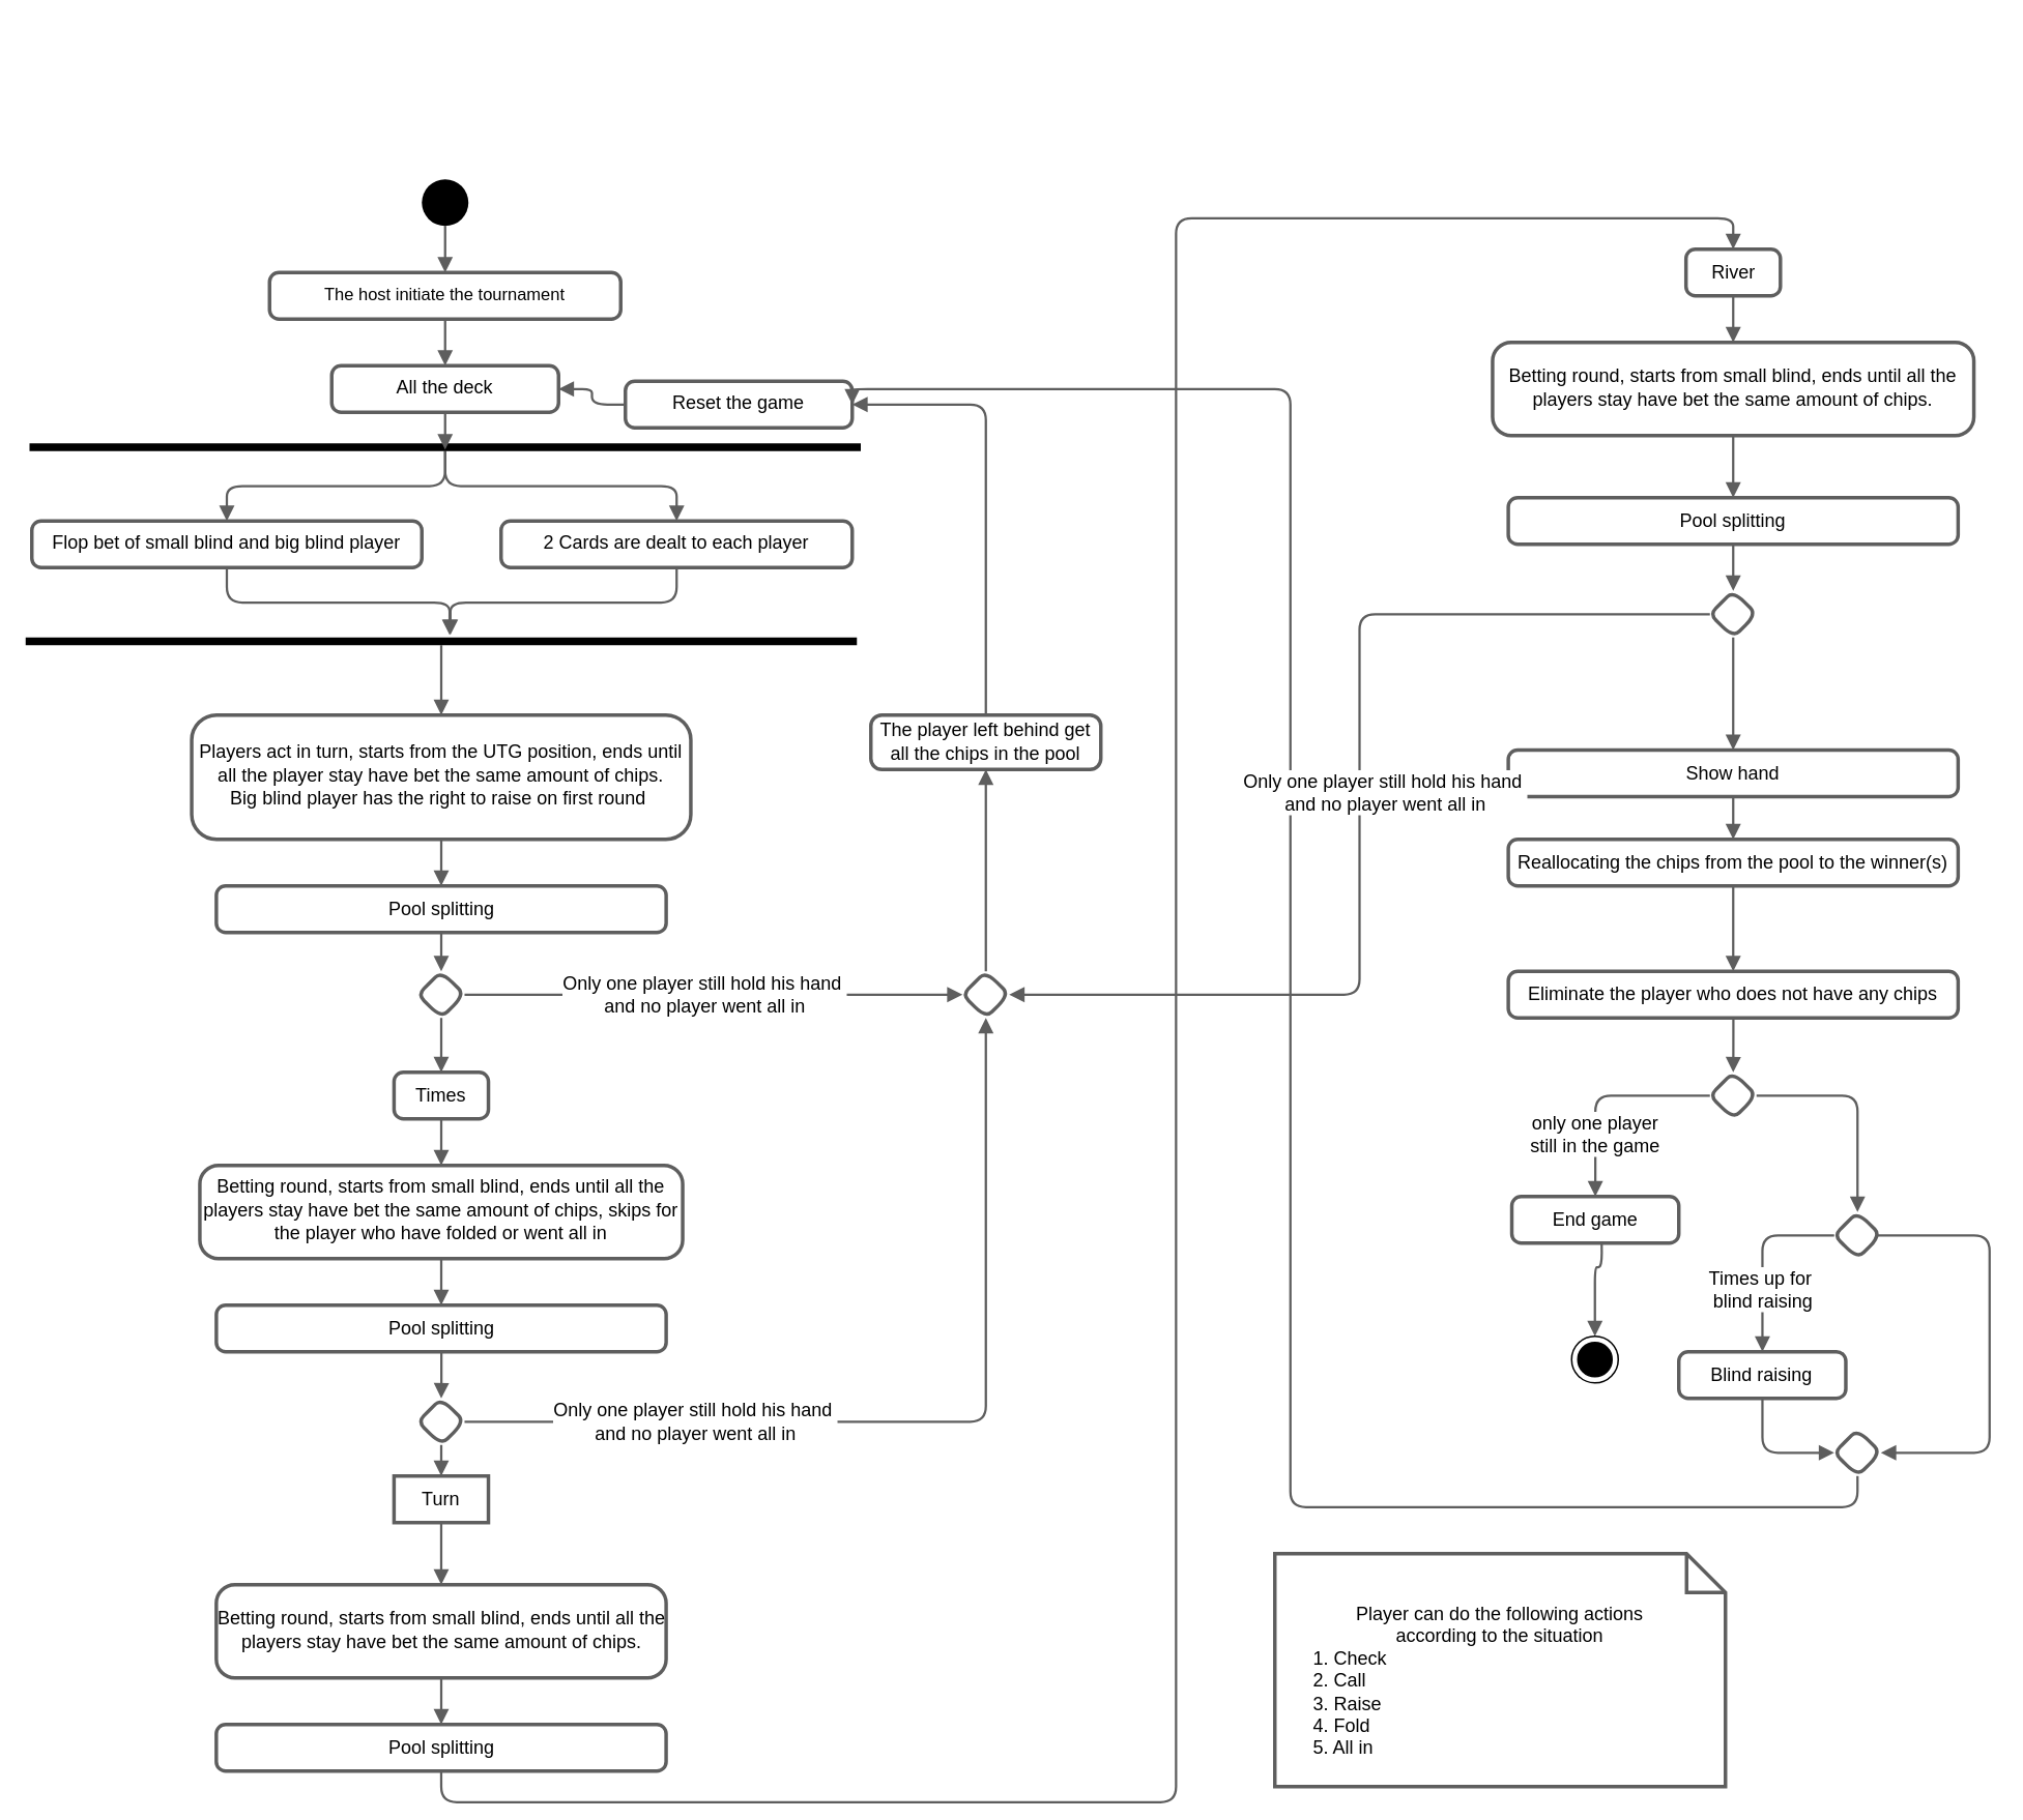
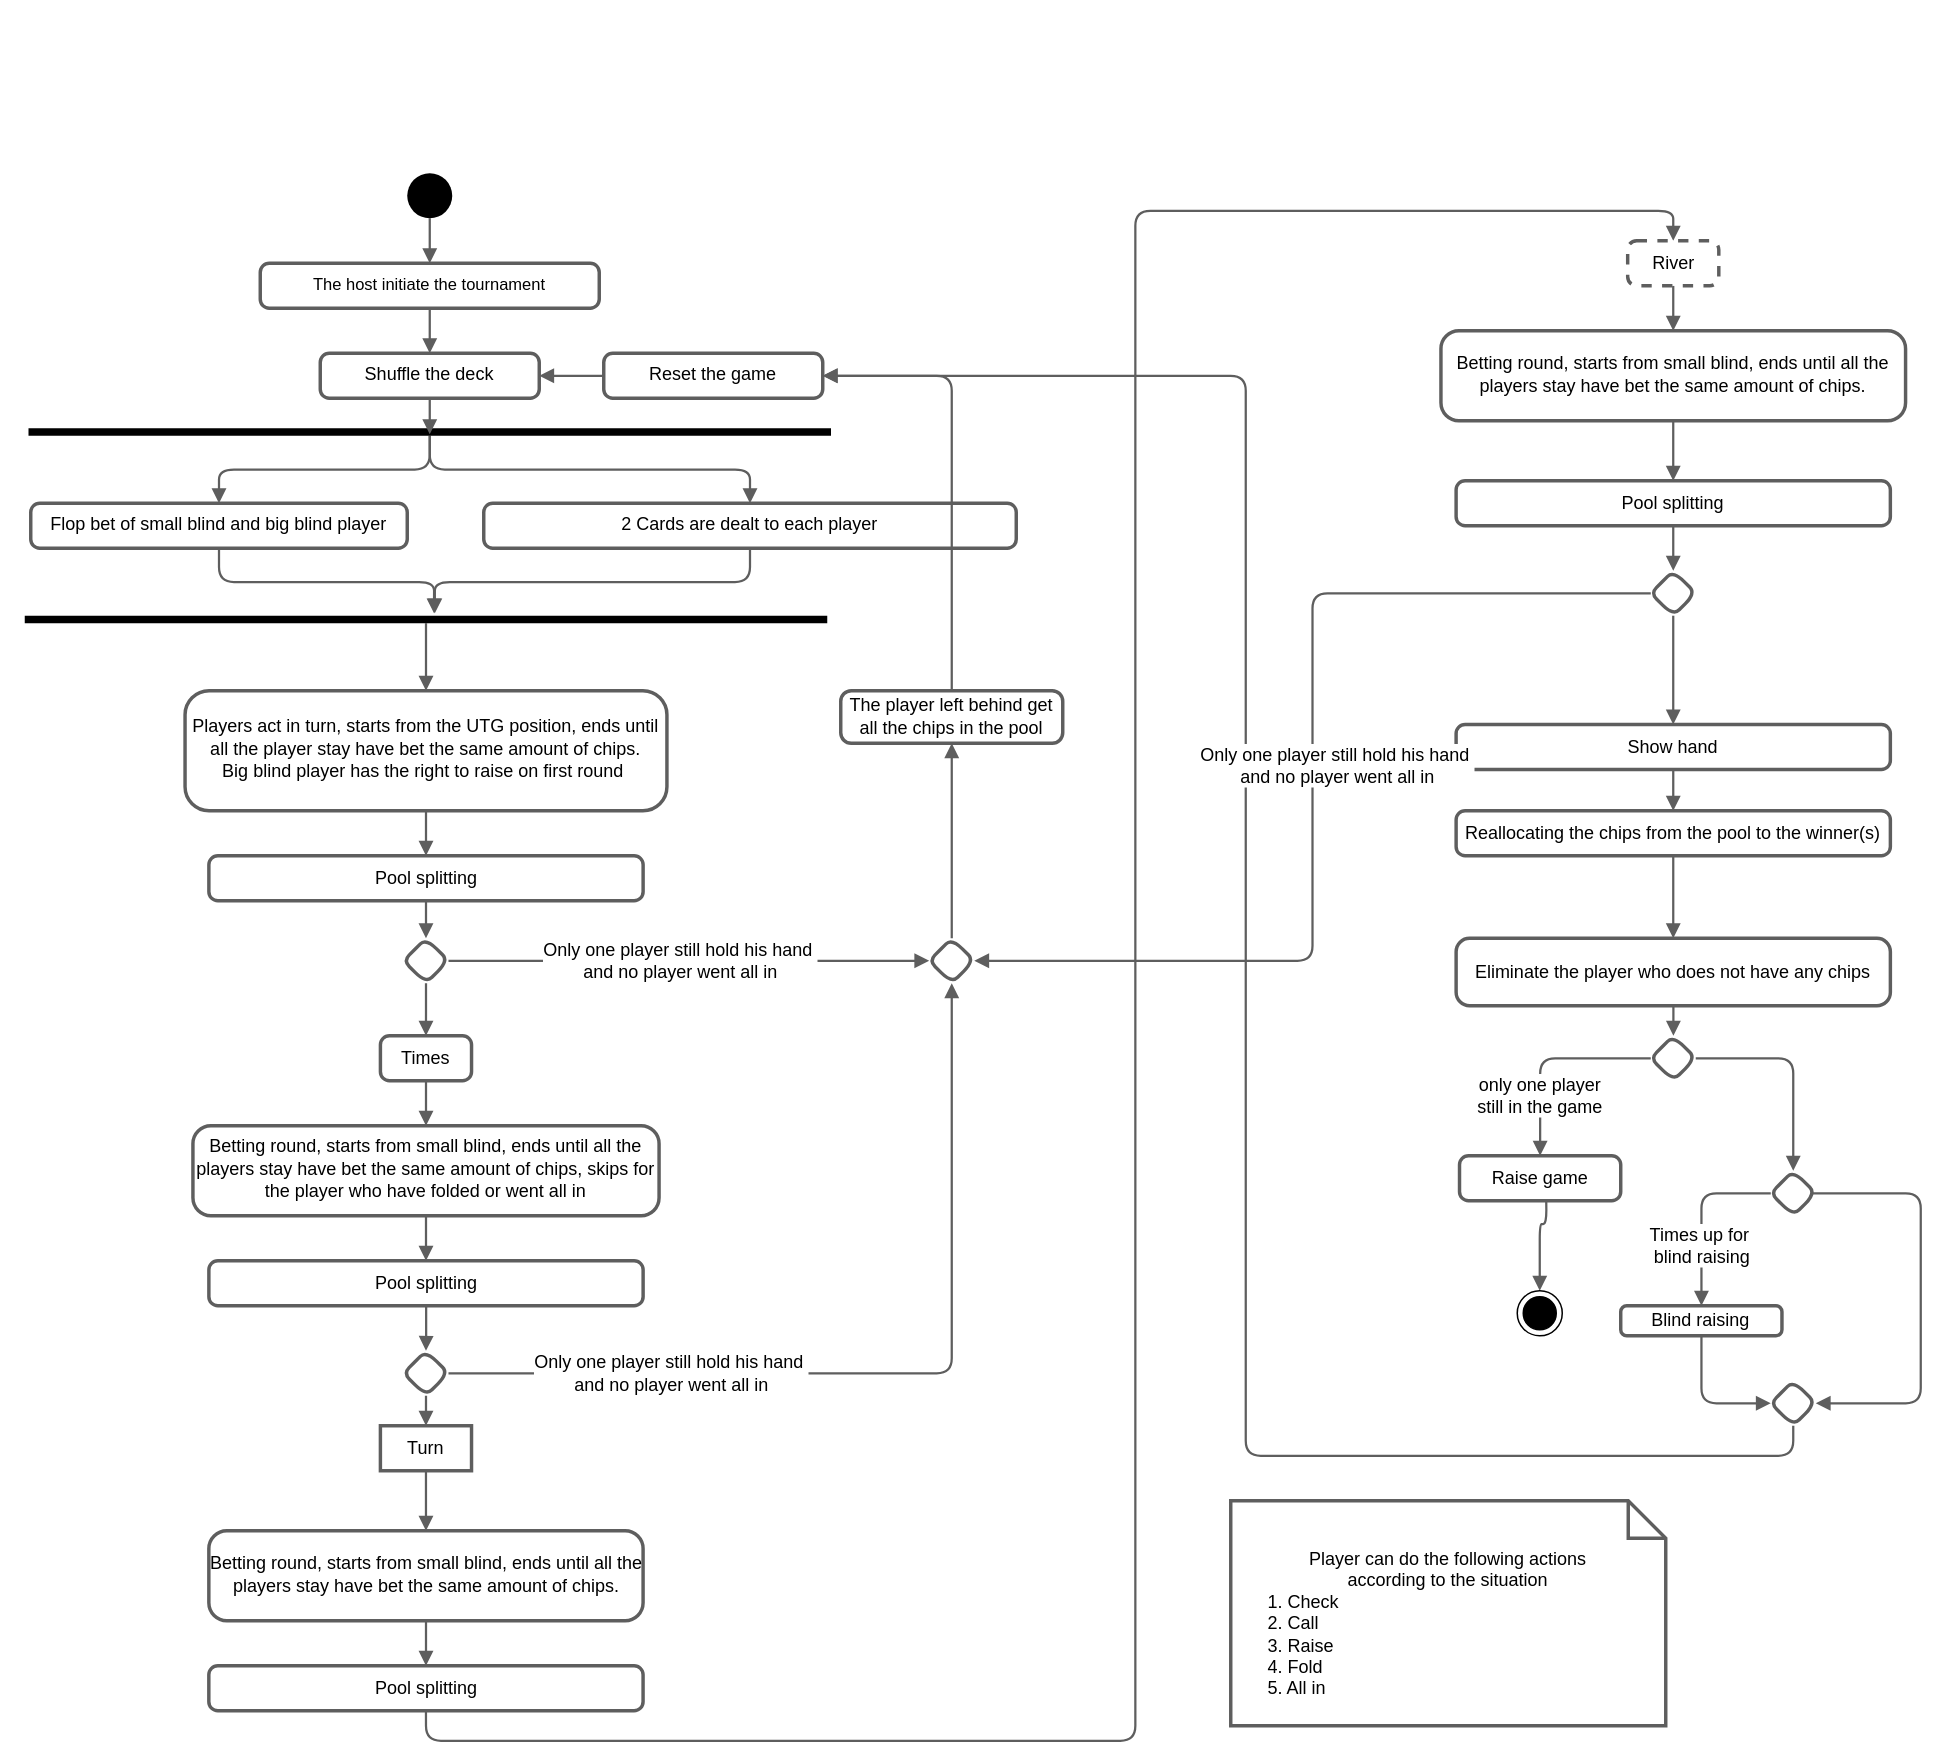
- <mxCell id="42" value="River" style="rounded=1;arcSize=20;whiteSpace=wrap;overflow=block;blockSpacing=1;html=1;fontSize=12;spacing=0;strokeColor=#5e5e5e;strokeOpacity=100;fillOpacity=100;fillColor=#ffffff;strokeWidth=2.3;" parent="1" vertex="1"><mxGeometry x="1084.62" y="160" width="60.75" height="30" as="geometry" /></mxCell>
+ <mxCell id="42" value="River" style="rounded=1;arcSize=20;whiteSpace=wrap;overflow=block;blockSpacing=1;html=1;fontSize=12;spacing=0;strokeColor=#5e5e5e;strokeOpacity=100;fillOpacity=100;fillColor=#ffffff;strokeWidth=2.3;dashed=1;" parent="1" vertex="1"><mxGeometry x="1084.62" y="160" width="60.75" height="30" as="geometry" /></mxCell>
- <mxCell id="73" value="&lt;div style=&quot;display: flex ; justify-content: center ; text-align: center ; align-items: baseline ; font-size: 12px ; line-height: 1.25 ; margin-top: -2px&quot;&gt;&lt;span style=&quot;font-size: 12px&quot;&gt;&lt;span style=&quot;font-size: 12px ; color: rgb(0 , 0 , 0)&quot;&gt;All the deck&lt;/span&gt;&lt;/span&gt;&lt;/div&gt;" style="rounded=1;arcSize=20;whiteSpace=wrap;overflow=block;blockSpacing=1;html=1;fontSize=12;spacing=0;strokeColor=#5e5e5e;strokeOpacity=100;fillOpacity=100;fillColor=#ffffff;strokeWidth=2.3;" parent="1" vertex="1"><mxGeometry x="213" y="235" width="146" height="30" as="geometry" /></mxCell>
+ <mxCell id="73" value="&lt;div style=&quot;display: flex ; justify-content: center ; text-align: center ; align-items: baseline ; font-size: 12px ; line-height: 1.25 ; margin-top: -2px&quot;&gt;&lt;span style=&quot;font-size: 12px&quot;&gt;&lt;span style=&quot;font-size: 12px ; color: rgb(0 , 0 , 0)&quot;&gt;Shuffle the deck&lt;/span&gt;&lt;/span&gt;&lt;/div&gt;" style="rounded=1;arcSize=20;whiteSpace=wrap;overflow=block;blockSpacing=1;html=1;fontSize=12;spacing=0;strokeColor=#5e5e5e;strokeOpacity=100;fillOpacity=100;fillColor=#ffffff;strokeWidth=2.3;" parent="1" vertex="1"><mxGeometry x="213" y="235" width="146" height="30" as="geometry" /></mxCell>
- <mxCell id="7" value="&lt;div style=&quot;display: flex ; justify-content: center ; text-align: center ; align-items: baseline ; font-size: 12px ; line-height: 1.25 ; margin-top: -2px&quot;&gt;&lt;span style=&quot;font-size: 12px&quot;&gt;&lt;span style=&quot;font-size: 12px ; color: rgb(0 , 0 , 0)&quot;&gt;Reset the game&lt;/span&gt;&lt;/span&gt;&lt;/div&gt;" style="rounded=1;arcSize=20;whiteSpace=wrap;overflow=block;blockSpacing=1;html=1;fontSize=12;spacing=0;strokeColor=#5e5e5e;strokeOpacity=100;fillOpacity=100;fillColor=#ffffff;strokeWidth=2.3;" parent="1" vertex="1"><mxGeometry x="402" y="245" width="146" height="30" as="geometry" /></mxCell>
+ <mxCell id="7" value="&lt;div style=&quot;display: flex ; justify-content: center ; text-align: center ; align-items: baseline ; font-size: 12px ; line-height: 1.25 ; margin-top: -2px&quot;&gt;&lt;span style=&quot;font-size: 12px&quot;&gt;&lt;span style=&quot;font-size: 12px ; color: rgb(0 , 0 , 0)&quot;&gt;Reset the game&lt;/span&gt;&lt;/span&gt;&lt;/div&gt;" style="rounded=1;arcSize=20;whiteSpace=wrap;overflow=block;blockSpacing=1;html=1;fontSize=12;spacing=0;strokeColor=#5e5e5e;strokeOpacity=100;fillOpacity=100;fillColor=#ffffff;strokeWidth=2.3;" parent="1" vertex="1"><mxGeometry x="402" y="235" width="146" height="30" as="geometry" /></mxCell>
- <mxCell id="11" value="&lt;div style=&quot;display: flex; justify-content: center; text-align: center; align-items: baseline; font-size: 12px; line-height: 1.25; margin-top: -2px;&quot;&gt;&lt;span style=&quot;font-size: 12px;&quot;&gt;&lt;span style=&quot;font-size: 12px; color: rgb(0, 0, 0);&quot;&gt;2 Cards are dealt to each player&lt;/span&gt;&lt;/span&gt;&lt;/div&gt;" style="rounded=1;arcSize=20;whiteSpace=wrap;overflow=block;blockSpacing=1;html=1;fontSize=12;spacing=0;strokeColor=#5e5e5e;strokeOpacity=100;fillOpacity=100;fillColor=#ffffff;strokeWidth=2.3;" parent="1" vertex="1"><mxGeometry x="322" y="335" width="226" height="30" as="geometry" /></mxCell>
+ <mxCell id="11" value="&lt;div style=&quot;display: flex; justify-content: center; text-align: center; align-items: baseline; font-size: 12px; line-height: 1.25; margin-top: -2px;&quot;&gt;&lt;span style=&quot;font-size: 12px;&quot;&gt;&lt;span style=&quot;font-size: 12px; color: rgb(0, 0, 0);&quot;&gt;2 Cards are dealt to each player&lt;/span&gt;&lt;/span&gt;&lt;/div&gt;" style="rounded=1;arcSize=20;whiteSpace=wrap;overflow=block;blockSpacing=1;html=1;fontSize=12;spacing=0;strokeColor=#5e5e5e;strokeOpacity=100;fillOpacity=100;fillColor=#ffffff;strokeWidth=2.3;" parent="1" vertex="1"><mxGeometry x="322" y="335" width="355" height="30" as="geometry" /></mxCell>
- <mxCell id="65" value="Eliminate the player who does not have any chips" style="rounded=1;arcSize=20;whiteSpace=wrap;overflow=block;blockSpacing=1;html=1;fontSize=12;spacing=0;strokeColor=#5e5e5e;strokeOpacity=100;fillOpacity=100;fillColor=#ffffff;strokeWidth=2.3;" parent="1" vertex="1"><mxGeometry x="970.25" y="625" width="289.5" height="30" as="geometry" /></mxCell>
+ <mxCell id="65" value="Eliminate the player who does not have any chips" style="rounded=1;arcSize=20;whiteSpace=wrap;overflow=block;blockSpacing=1;html=1;fontSize=12;spacing=0;strokeColor=#5e5e5e;strokeOpacity=100;fillOpacity=100;fillColor=#ffffff;strokeWidth=2.3;" parent="1" vertex="1"><mxGeometry x="970.25" y="625" width="289.5" height="45" as="geometry" /></mxCell>
- <mxCell id="54" value="End game" style="rounded=1;arcSize=20;whiteSpace=wrap;overflow=block;blockSpacing=1;html=1;fontSize=12;spacing=0;strokeColor=#5e5e5e;strokeOpacity=100;fillOpacity=100;fillColor=#ffffff;strokeWidth=2.3;" parent="1" vertex="1"><mxGeometry x="972.51" y="770" width="107.48" height="30" as="geometry" /></mxCell>
+ <mxCell id="54" value="Raise game" style="rounded=1;arcSize=20;whiteSpace=wrap;overflow=block;blockSpacing=1;html=1;fontSize=12;spacing=0;strokeColor=#5e5e5e;strokeOpacity=100;fillOpacity=100;fillColor=#ffffff;strokeWidth=2.3;" parent="1" vertex="1"><mxGeometry x="972.51" y="770" width="107.48" height="30" as="geometry" /></mxCell>
- <mxCell id="52" value="Blind raising" style="rounded=1;arcSize=20;whiteSpace=wrap;overflow=block;blockSpacing=1;html=1;fontSize=12;spacing=0;strokeColor=#5e5e5e;strokeOpacity=100;fillOpacity=100;fillColor=#ffffff;strokeWidth=2.3;" parent="1" vertex="1"><mxGeometry x="1079.99" y="870" width="107.48" height="30" as="geometry" /></mxCell>
+ <mxCell id="52" value="Blind raising" style="rounded=1;arcSize=20;whiteSpace=wrap;overflow=block;blockSpacing=1;html=1;fontSize=12;spacing=0;strokeColor=#5e5e5e;strokeOpacity=100;fillOpacity=100;fillColor=#ffffff;strokeWidth=2.3;" parent="1" vertex="1"><mxGeometry x="1079.99" y="870" width="107.48" height="20" as="geometry" /></mxCell>
